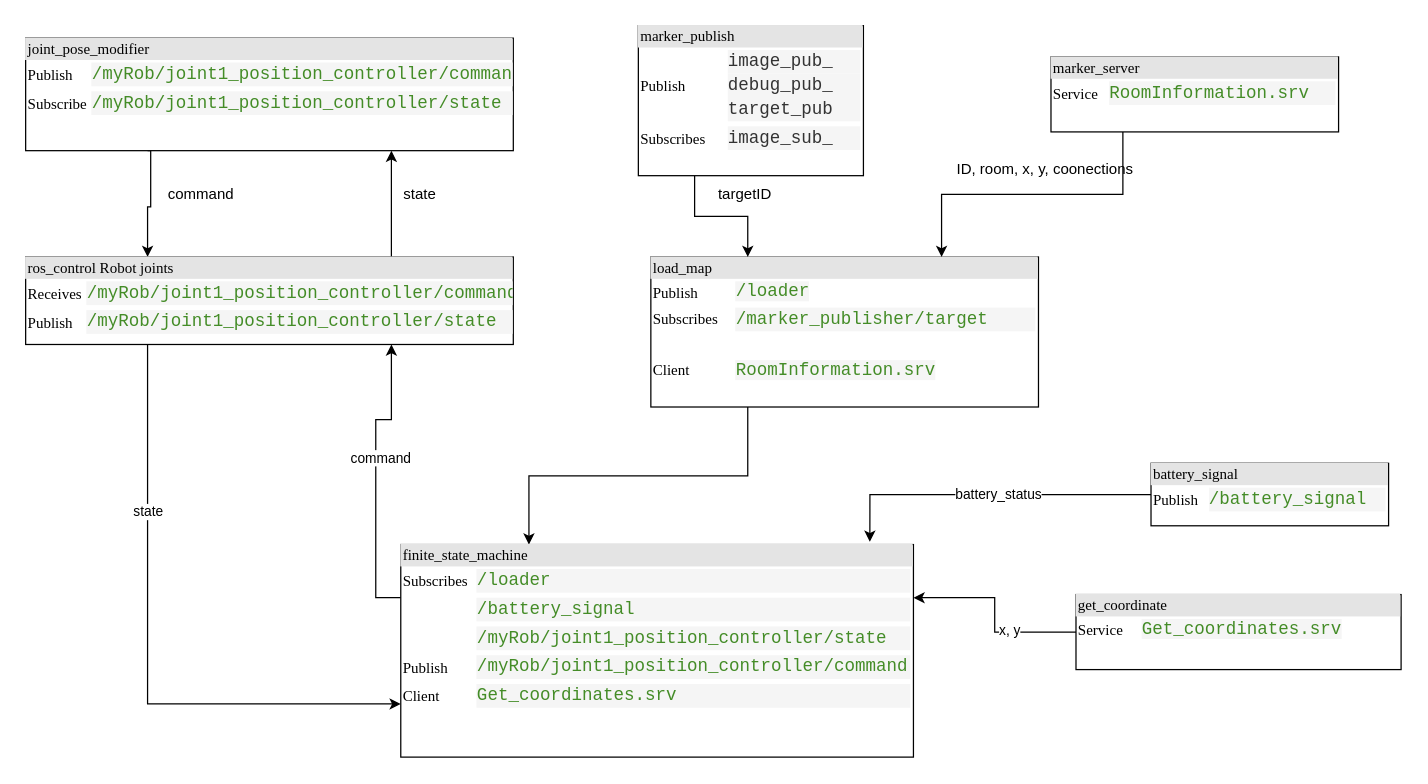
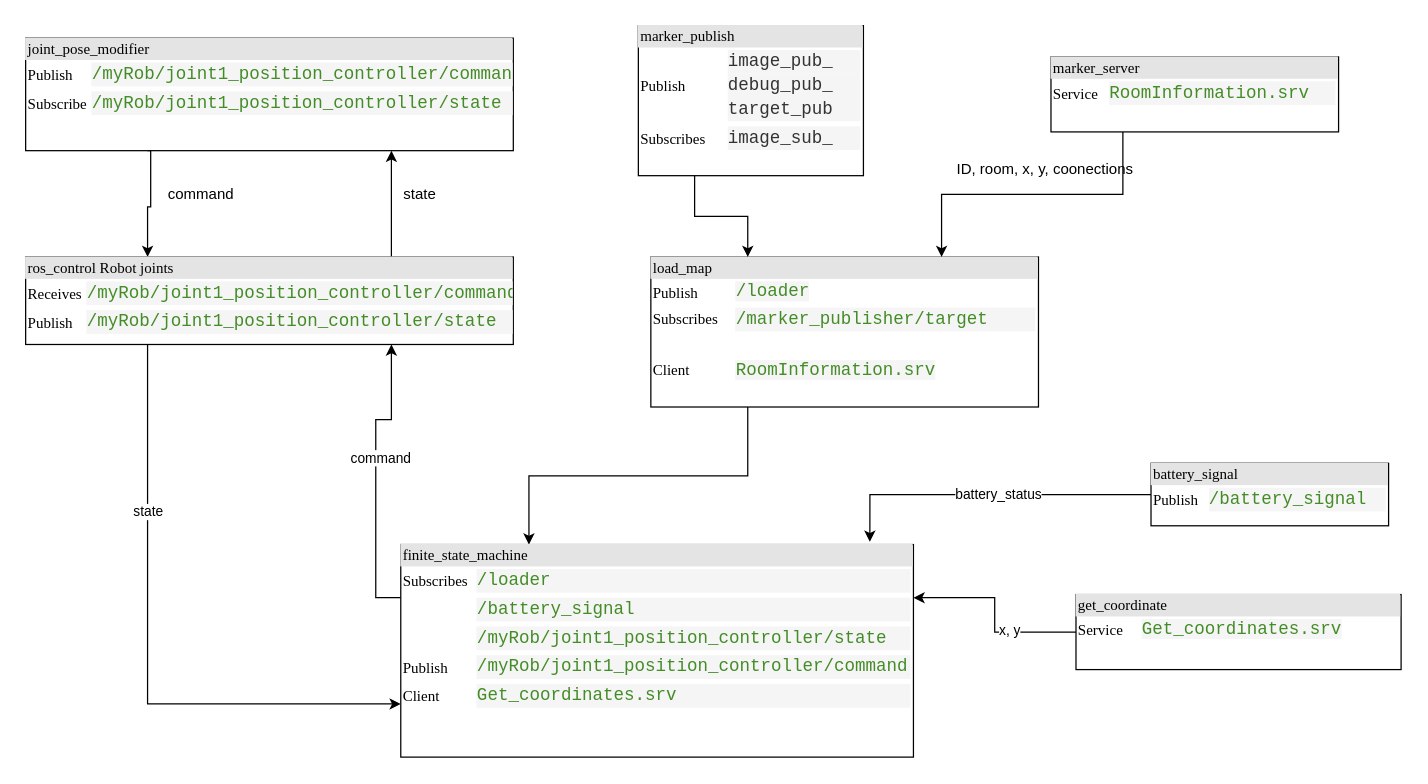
- <mxCell id="25" value="targetID" style="text;html=1;align=center;verticalAlign=middle;resizable=0;points=[];autosize=1;strokeColor=none;fillColor=none;" vertex="1" parent="1"><mxGeometry x="560" y="140" width="70" height="30" as="geometry" /></mxCell>
